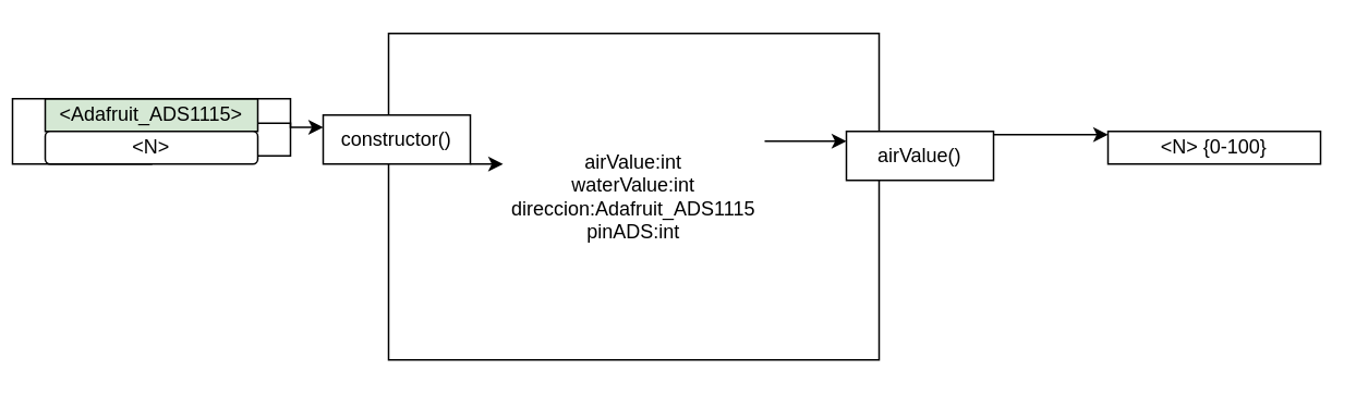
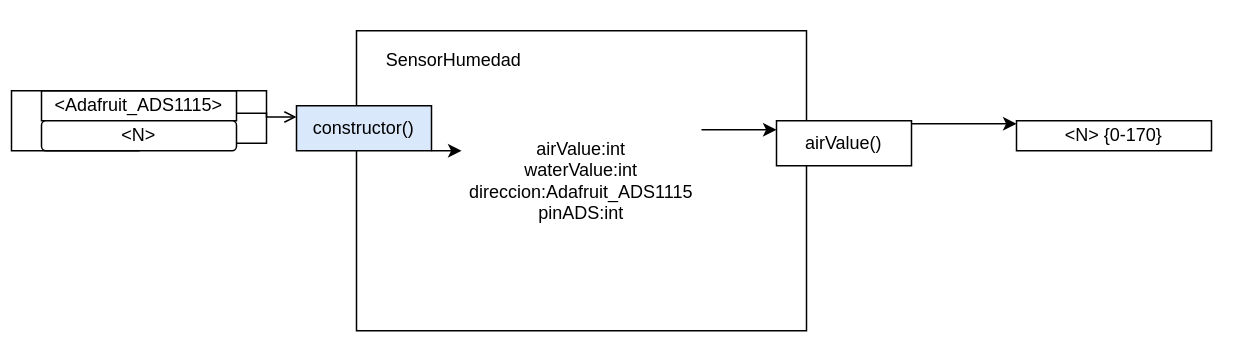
+ <mxCell id="5" value="SensorHumedad" style="text;html=1;strokeColor=none;fillColor=none;align=center;verticalAlign=middle;whiteSpace=wrap;rounded=0;" vertex="1" parent="1"><mxGeometry x="245" y="30" width="100" height="20" as="geometry" /></mxCell>
- <mxCell id="9" value="&amp;lt;Adafruit_ADS1115&amp;gt;" style="rounded=0;whiteSpace=wrap;html=1;fillColor=#d5e8d4;" vertex="1" parent="1"><mxGeometry x="20" y="60" width="130" height="20" as="geometry" /></mxCell>
+ <mxCell id="9" value="&amp;lt;Adafruit_ADS1115&amp;gt;" style="rounded=0;whiteSpace=wrap;html=1;" vertex="1" parent="1"><mxGeometry x="20" y="60" width="130" height="20" as="geometry" /></mxCell>
- <mxCell id="8" style="edgeStyle=orthogonalEdgeStyle;rounded=0;orthogonalLoop=1;jettySize=auto;html=1;exitX=1;exitY=0.75;exitDx=0;exitDy=0;entryX=0;entryY=0.25;entryDx=0;entryDy=0;" edge="1" parent="1" source="9" target="7"><mxGeometry relative="1" as="geometry" /></mxCell>
+ <mxCell id="8" style="edgeStyle=orthogonalEdgeStyle;rounded=0;orthogonalLoop=1;jettySize=auto;html=1;exitX=1;exitY=0.75;exitDx=0;exitDy=0;entryX=0;entryY=0.25;entryDx=0;entryDy=0;endArrow=open;" edge="1" parent="1" source="9" target="7"><mxGeometry relative="1" as="geometry" /></mxCell>
- <mxCell id="7" value="constructor()" style="rounded=0;whiteSpace=wrap;html=1;" vertex="1" parent="1"><mxGeometry x="190" y="70" width="90" height="30" as="geometry" /></mxCell>
+ <mxCell id="7" value="constructor()" style="rounded=0;whiteSpace=wrap;html=1;fillColor=#dae8fc;" vertex="1" parent="1"><mxGeometry x="190" y="70" width="90" height="30" as="geometry" /></mxCell>
- <mxCell id="14" value="&amp;lt;N&amp;gt; {0-100}" style="rounded=0;whiteSpace=wrap;html=1;" vertex="1" parent="1"><mxGeometry x="670" y="80" width="130" height="20" as="geometry" /></mxCell>
+ <mxCell id="14" value="&amp;lt;N&amp;gt; {0-170}" style="rounded=0;whiteSpace=wrap;html=1;" vertex="1" parent="1"><mxGeometry x="670" y="80" width="130" height="20" as="geometry" /></mxCell>
